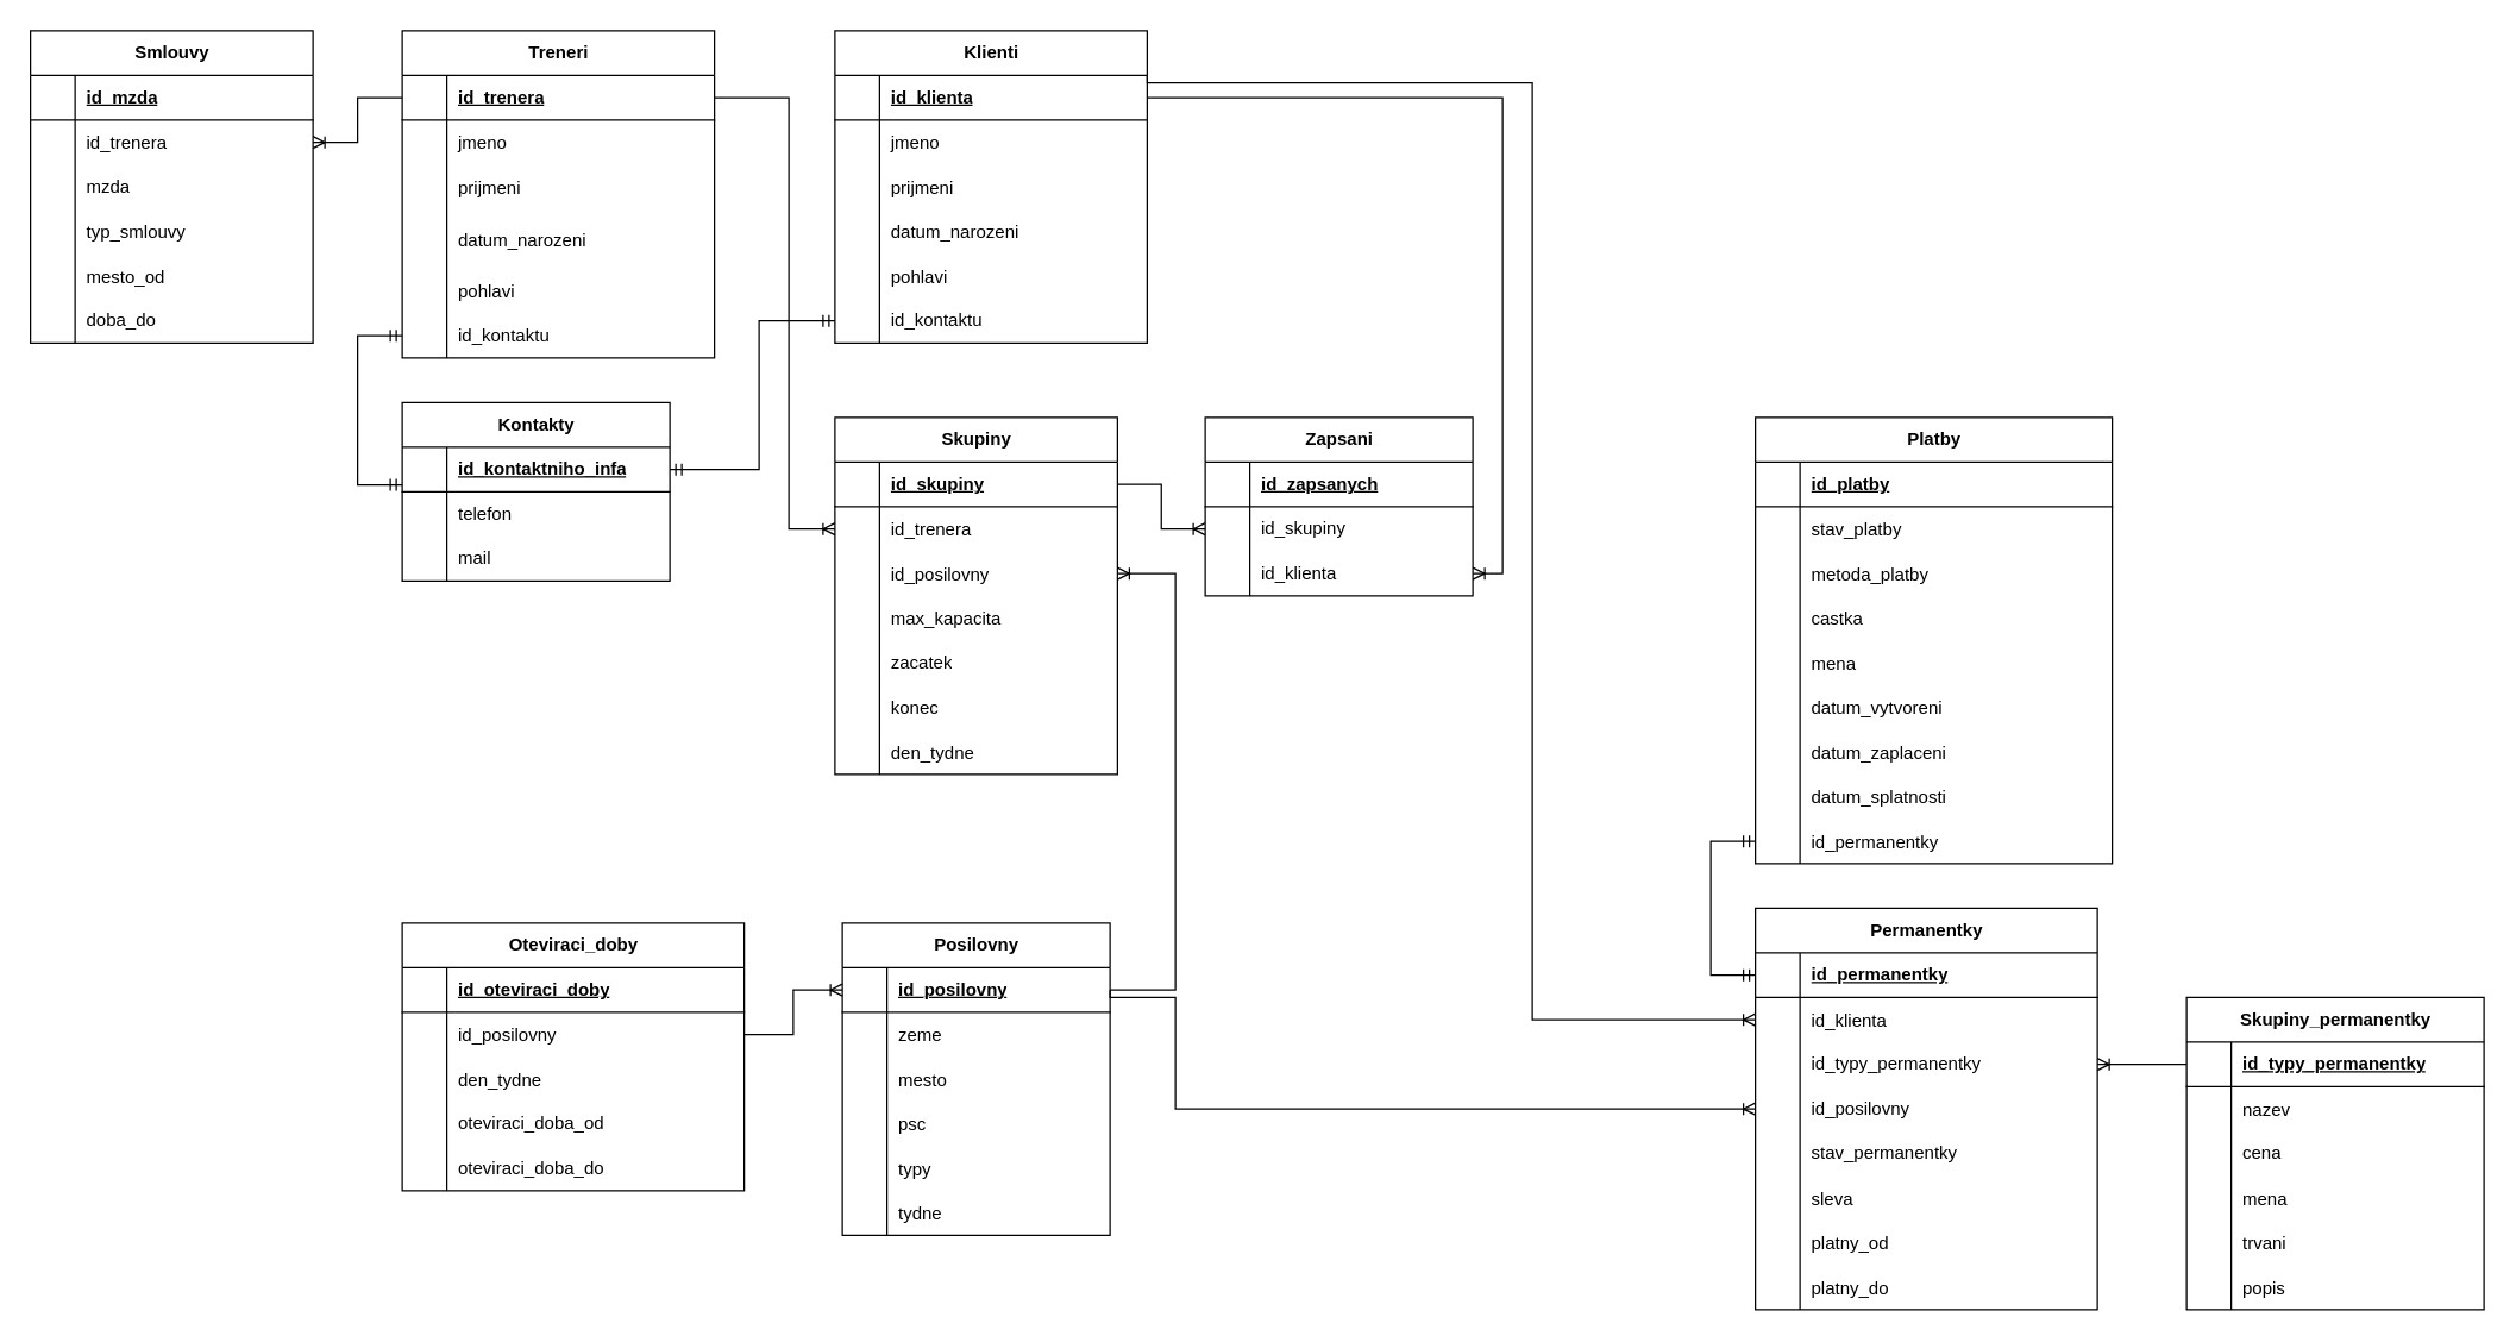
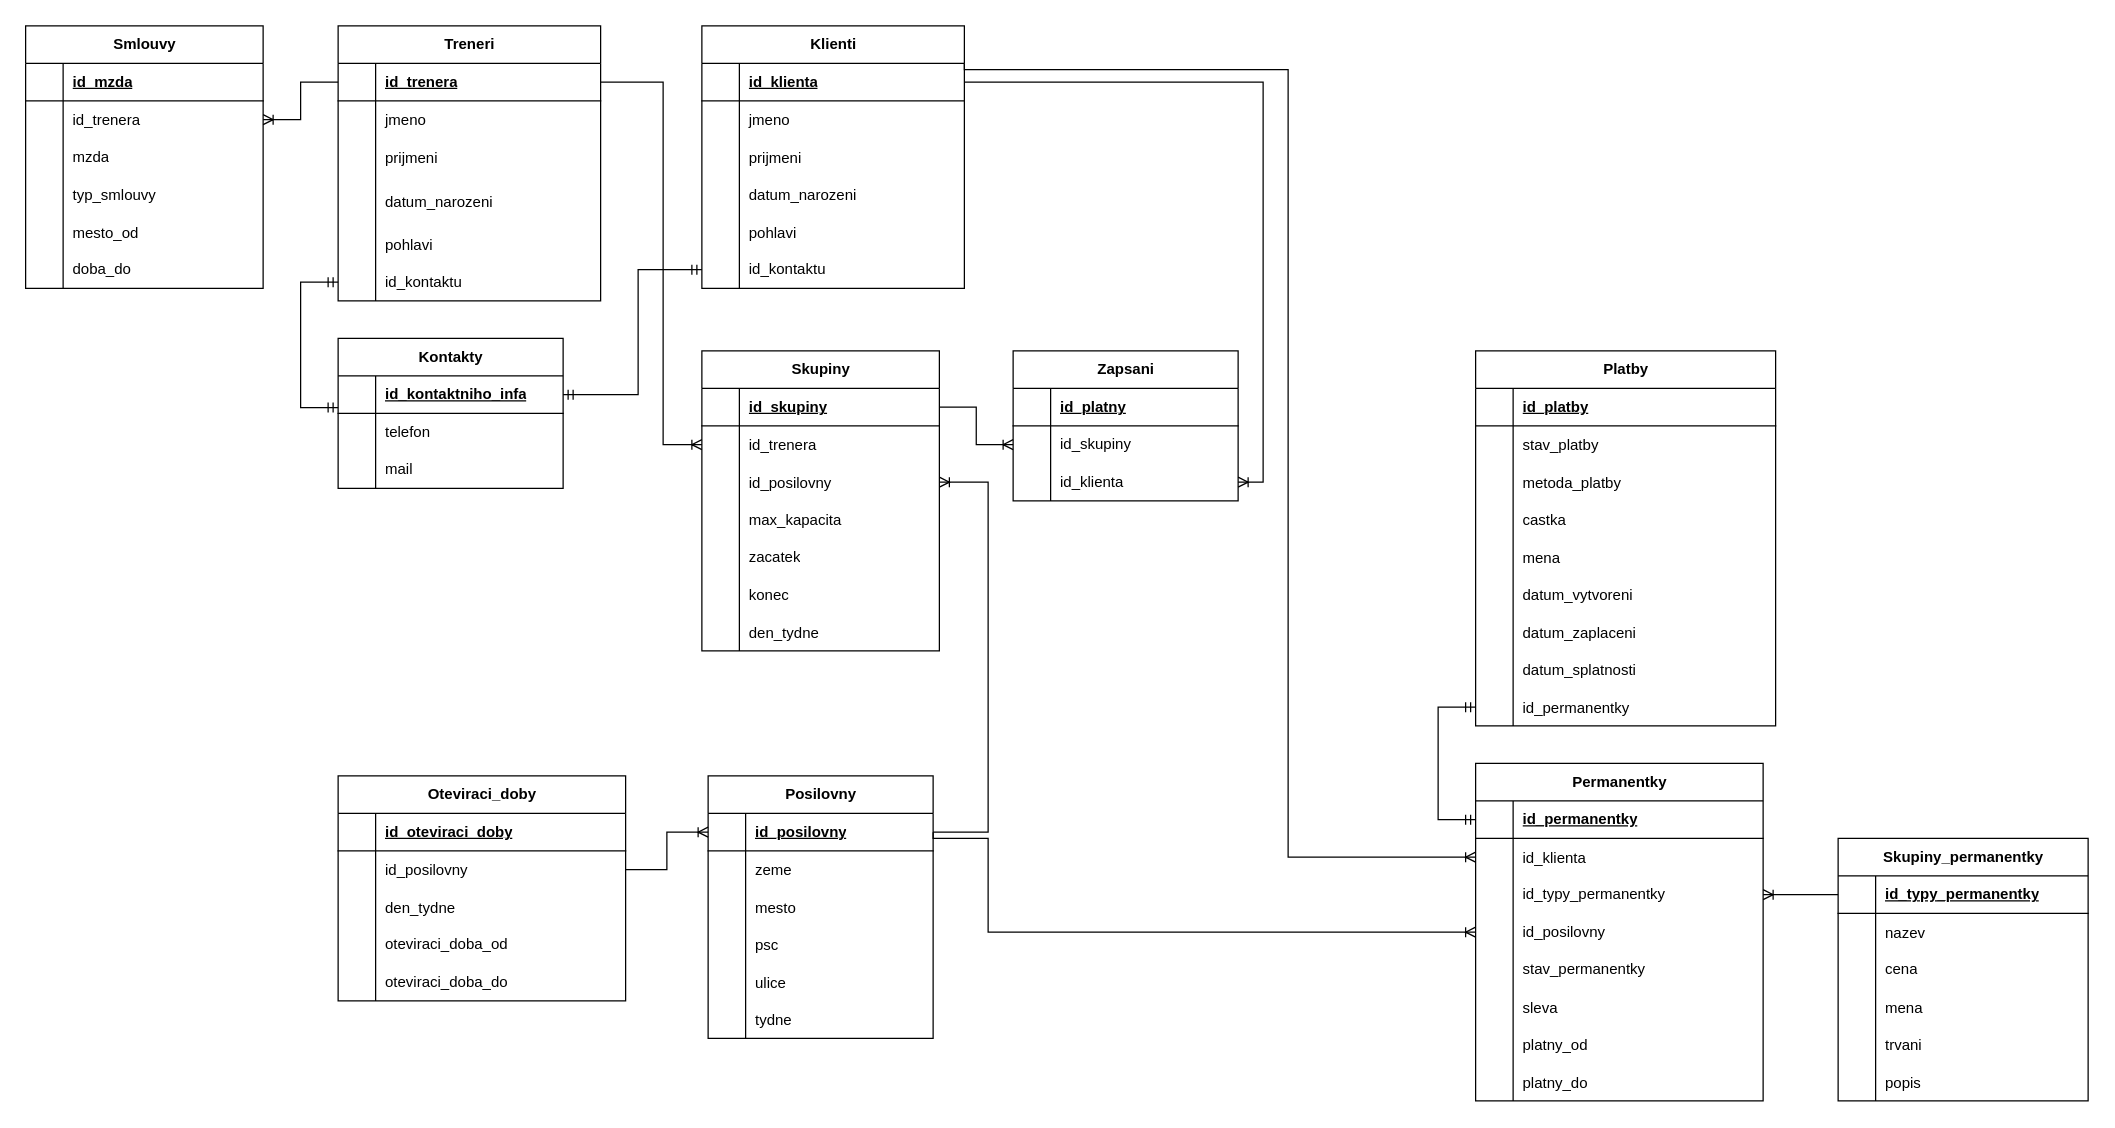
- <mxCell id="209" value="id_zapsanych" style="shape=partialRectangle;connectable=0;fillColor=none;top=0;left=0;bottom=0;right=0;align=left;spacingLeft=6;fontStyle=5;overflow=hidden;whiteSpace=wrap;html=1;" parent="207" vertex="1"><mxGeometry x="30" width="150" height="30" as="geometry"><mxRectangle width="150" height="30" as="alternateBounds" /></mxGeometry></mxCell>
+ <mxCell id="209" value="id_platny" style="shape=partialRectangle;connectable=0;fillColor=none;top=0;left=0;bottom=0;right=0;align=left;spacingLeft=6;fontStyle=5;overflow=hidden;whiteSpace=wrap;html=1;" parent="207" vertex="1"><mxGeometry x="30" width="150" height="30" as="geometry"><mxRectangle width="150" height="30" as="alternateBounds" /></mxGeometry></mxCell>
- <mxCell id="61" value="typy" style="shape=partialRectangle;connectable=0;fillColor=none;top=0;left=0;bottom=0;right=0;align=left;spacingLeft=6;overflow=hidden;" vertex="1" parent="59"><mxGeometry x="30" width="150" height="30" as="geometry"><mxRectangle width="150" height="30" as="alternateBounds" /></mxGeometry></mxCell>
+ <mxCell id="61" value="ulice" style="shape=partialRectangle;connectable=0;fillColor=none;top=0;left=0;bottom=0;right=0;align=left;spacingLeft=6;overflow=hidden;" vertex="1" parent="59"><mxGeometry x="30" width="150" height="30" as="geometry"><mxRectangle width="150" height="30" as="alternateBounds" /></mxGeometry></mxCell>
